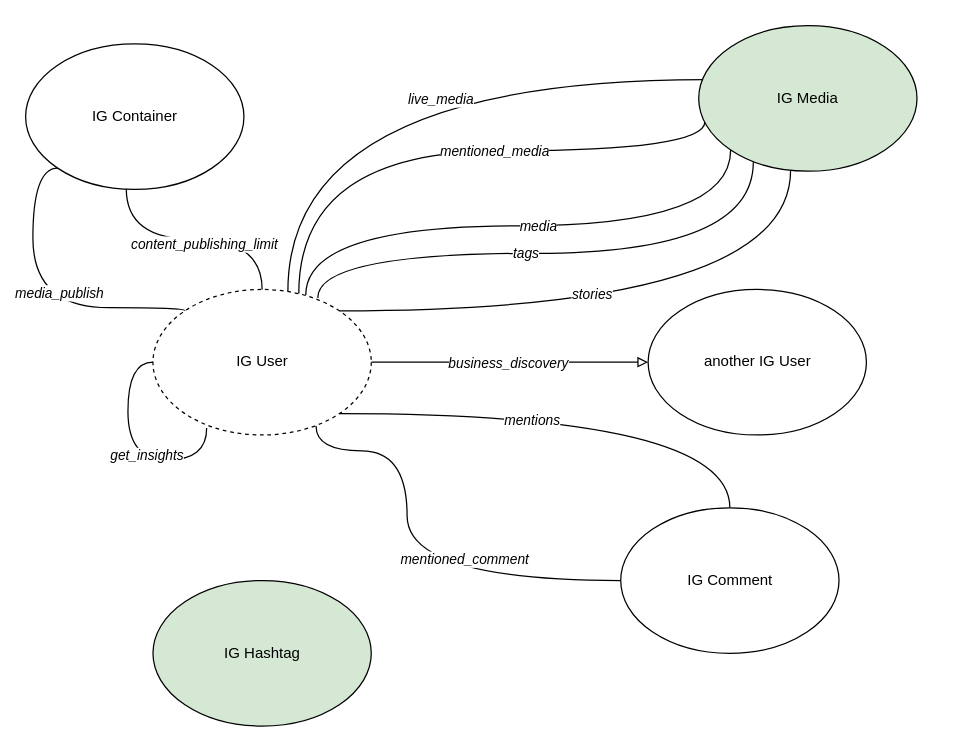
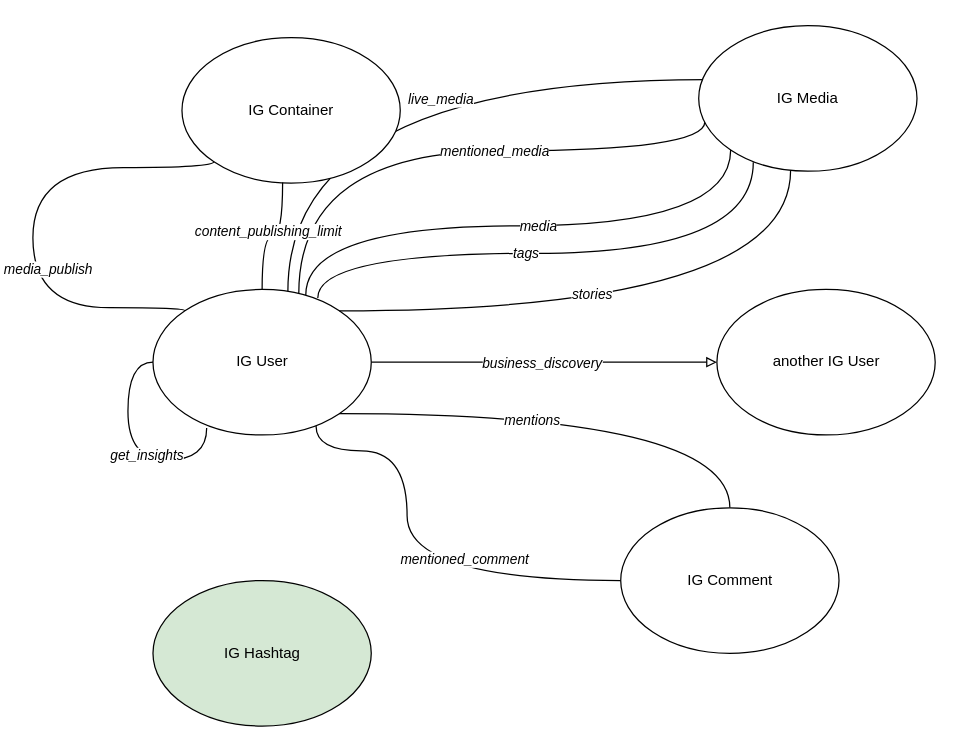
- <mxCell id="20" value="IG Media" style="ellipse;whiteSpace=wrap;html=1;fillColor=#d5e8d4;" vertex="1" parent="2"><mxGeometry x="538.18" width="174.545" height="116.364" as="geometry" /></mxCell>
+ <mxCell id="20" value="IG Media" style="ellipse;whiteSpace=wrap;html=1;" vertex="1" parent="2"><mxGeometry x="538.18" width="174.545" height="116.364" as="geometry" /></mxCell>
- <mxCell id="17" value="IG Container" style="ellipse;whiteSpace=wrap;html=1;" vertex="1" parent="2"><mxGeometry y="14.545" width="174.545" height="116.364" as="geometry" /></mxCell>
+ <mxCell id="17" value="IG Container" style="ellipse;whiteSpace=wrap;html=1;" vertex="1" parent="2"><mxGeometry x="125" y="9.545" width="174.545" height="116.364" as="geometry" /></mxCell>
- <mxCell id="13" value="IG User" style="ellipse;whiteSpace=wrap;html=1;dashed=1;" vertex="1" parent="2"><mxGeometry x="101.818" y="210.909" width="174.545" height="116.364" as="geometry" /></mxCell>
+ <mxCell id="13" value="IG User" style="ellipse;whiteSpace=wrap;html=1;" vertex="1" parent="2"><mxGeometry x="101.818" y="210.909" width="174.545" height="116.364" as="geometry" /></mxCell>
- <mxCell id="14" value="another IG User" style="ellipse;whiteSpace=wrap;html=1;" vertex="1" parent="2"><mxGeometry x="497.725" y="210.909" width="174.545" height="116.364" as="geometry" /></mxCell>
+ <mxCell id="14" value="another IG User" style="ellipse;whiteSpace=wrap;html=1;" vertex="1" parent="2"><mxGeometry x="552.725" y="210.909" width="174.545" height="116.364" as="geometry" /></mxCell>
